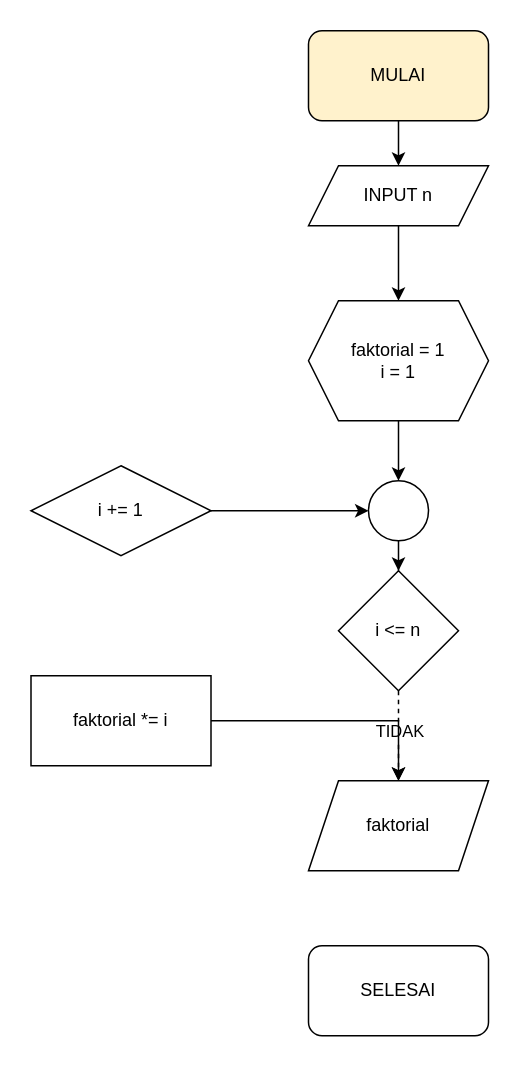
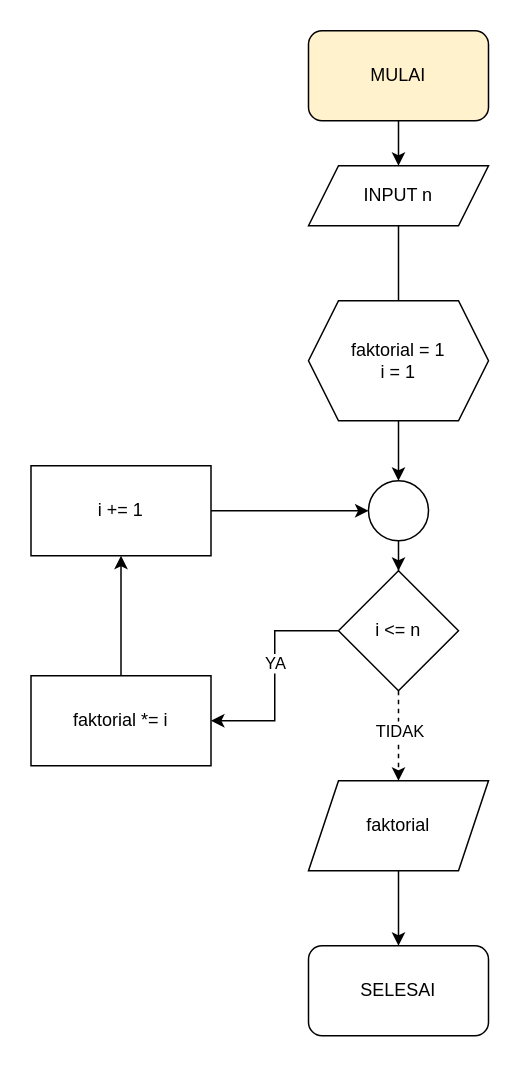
- <mxCell id="6" value="" style="edgeStyle=orthogonalEdgeStyle;rounded=0;orthogonalLoop=1;jettySize=auto;html=1;" edge="1" parent="1" source="7" target="5"><mxGeometry relative="1" as="geometry" /></mxCell>
+ <mxCell id="6" value="" style="edgeStyle=orthogonalEdgeStyle;rounded=0;orthogonalLoop=1;jettySize=auto;html=1;endArrow=none;" edge="1" parent="1" source="7" target="5"><mxGeometry relative="1" as="geometry" /></mxCell>
- <mxCell id="16" value="i += 1" style="rhombus;whiteSpace=wrap;html=1;" vertex="1" parent="1"><mxGeometry x="20" y="310" width="120" height="60" as="geometry" /></mxCell>
+ <mxCell id="16" value="i += 1" style="whiteSpace=wrap;html=1;" vertex="1" parent="1"><mxGeometry x="20" y="310" width="120" height="60" as="geometry" /></mxCell>
+ <mxCell id="8" value="" style="edgeStyle=orthogonalEdgeStyle;rounded=0;orthogonalLoop=1;jettySize=auto;html=1;" edge="1" parent="1" source="12" target="14"><mxGeometry relative="1" as="geometry" /></mxCell>
+ <mxCell id="9" value="YA" style="edgeLabel;html=1;align=center;verticalAlign=middle;resizable=0;points=[];" vertex="1" connectable="0" parent="8"><mxGeometry x="-0.115" relative="1" as="geometry"><mxPoint as="offset" /></mxGeometry></mxCell>
- <mxCell id="13" value="" style="edgeStyle=orthogonalEdgeStyle;rounded=0;orthogonalLoop=1;jettySize=auto;html=1;" edge="1" parent="1" source="14" target="20"><mxGeometry relative="1" as="geometry" /></mxCell>
+ <mxCell id="13" value="" style="edgeStyle=orthogonalEdgeStyle;rounded=0;orthogonalLoop=1;jettySize=auto;html=1;" edge="1" parent="1" source="14" target="16"><mxGeometry relative="1" as="geometry" /></mxCell>
+ <mxCell id="19" value="" style="edgeStyle=orthogonalEdgeStyle;rounded=0;orthogonalLoop=1;jettySize=auto;html=1;" edge="1" parent="1" source="20" target="21"><mxGeometry relative="1" as="geometry" /></mxCell>
